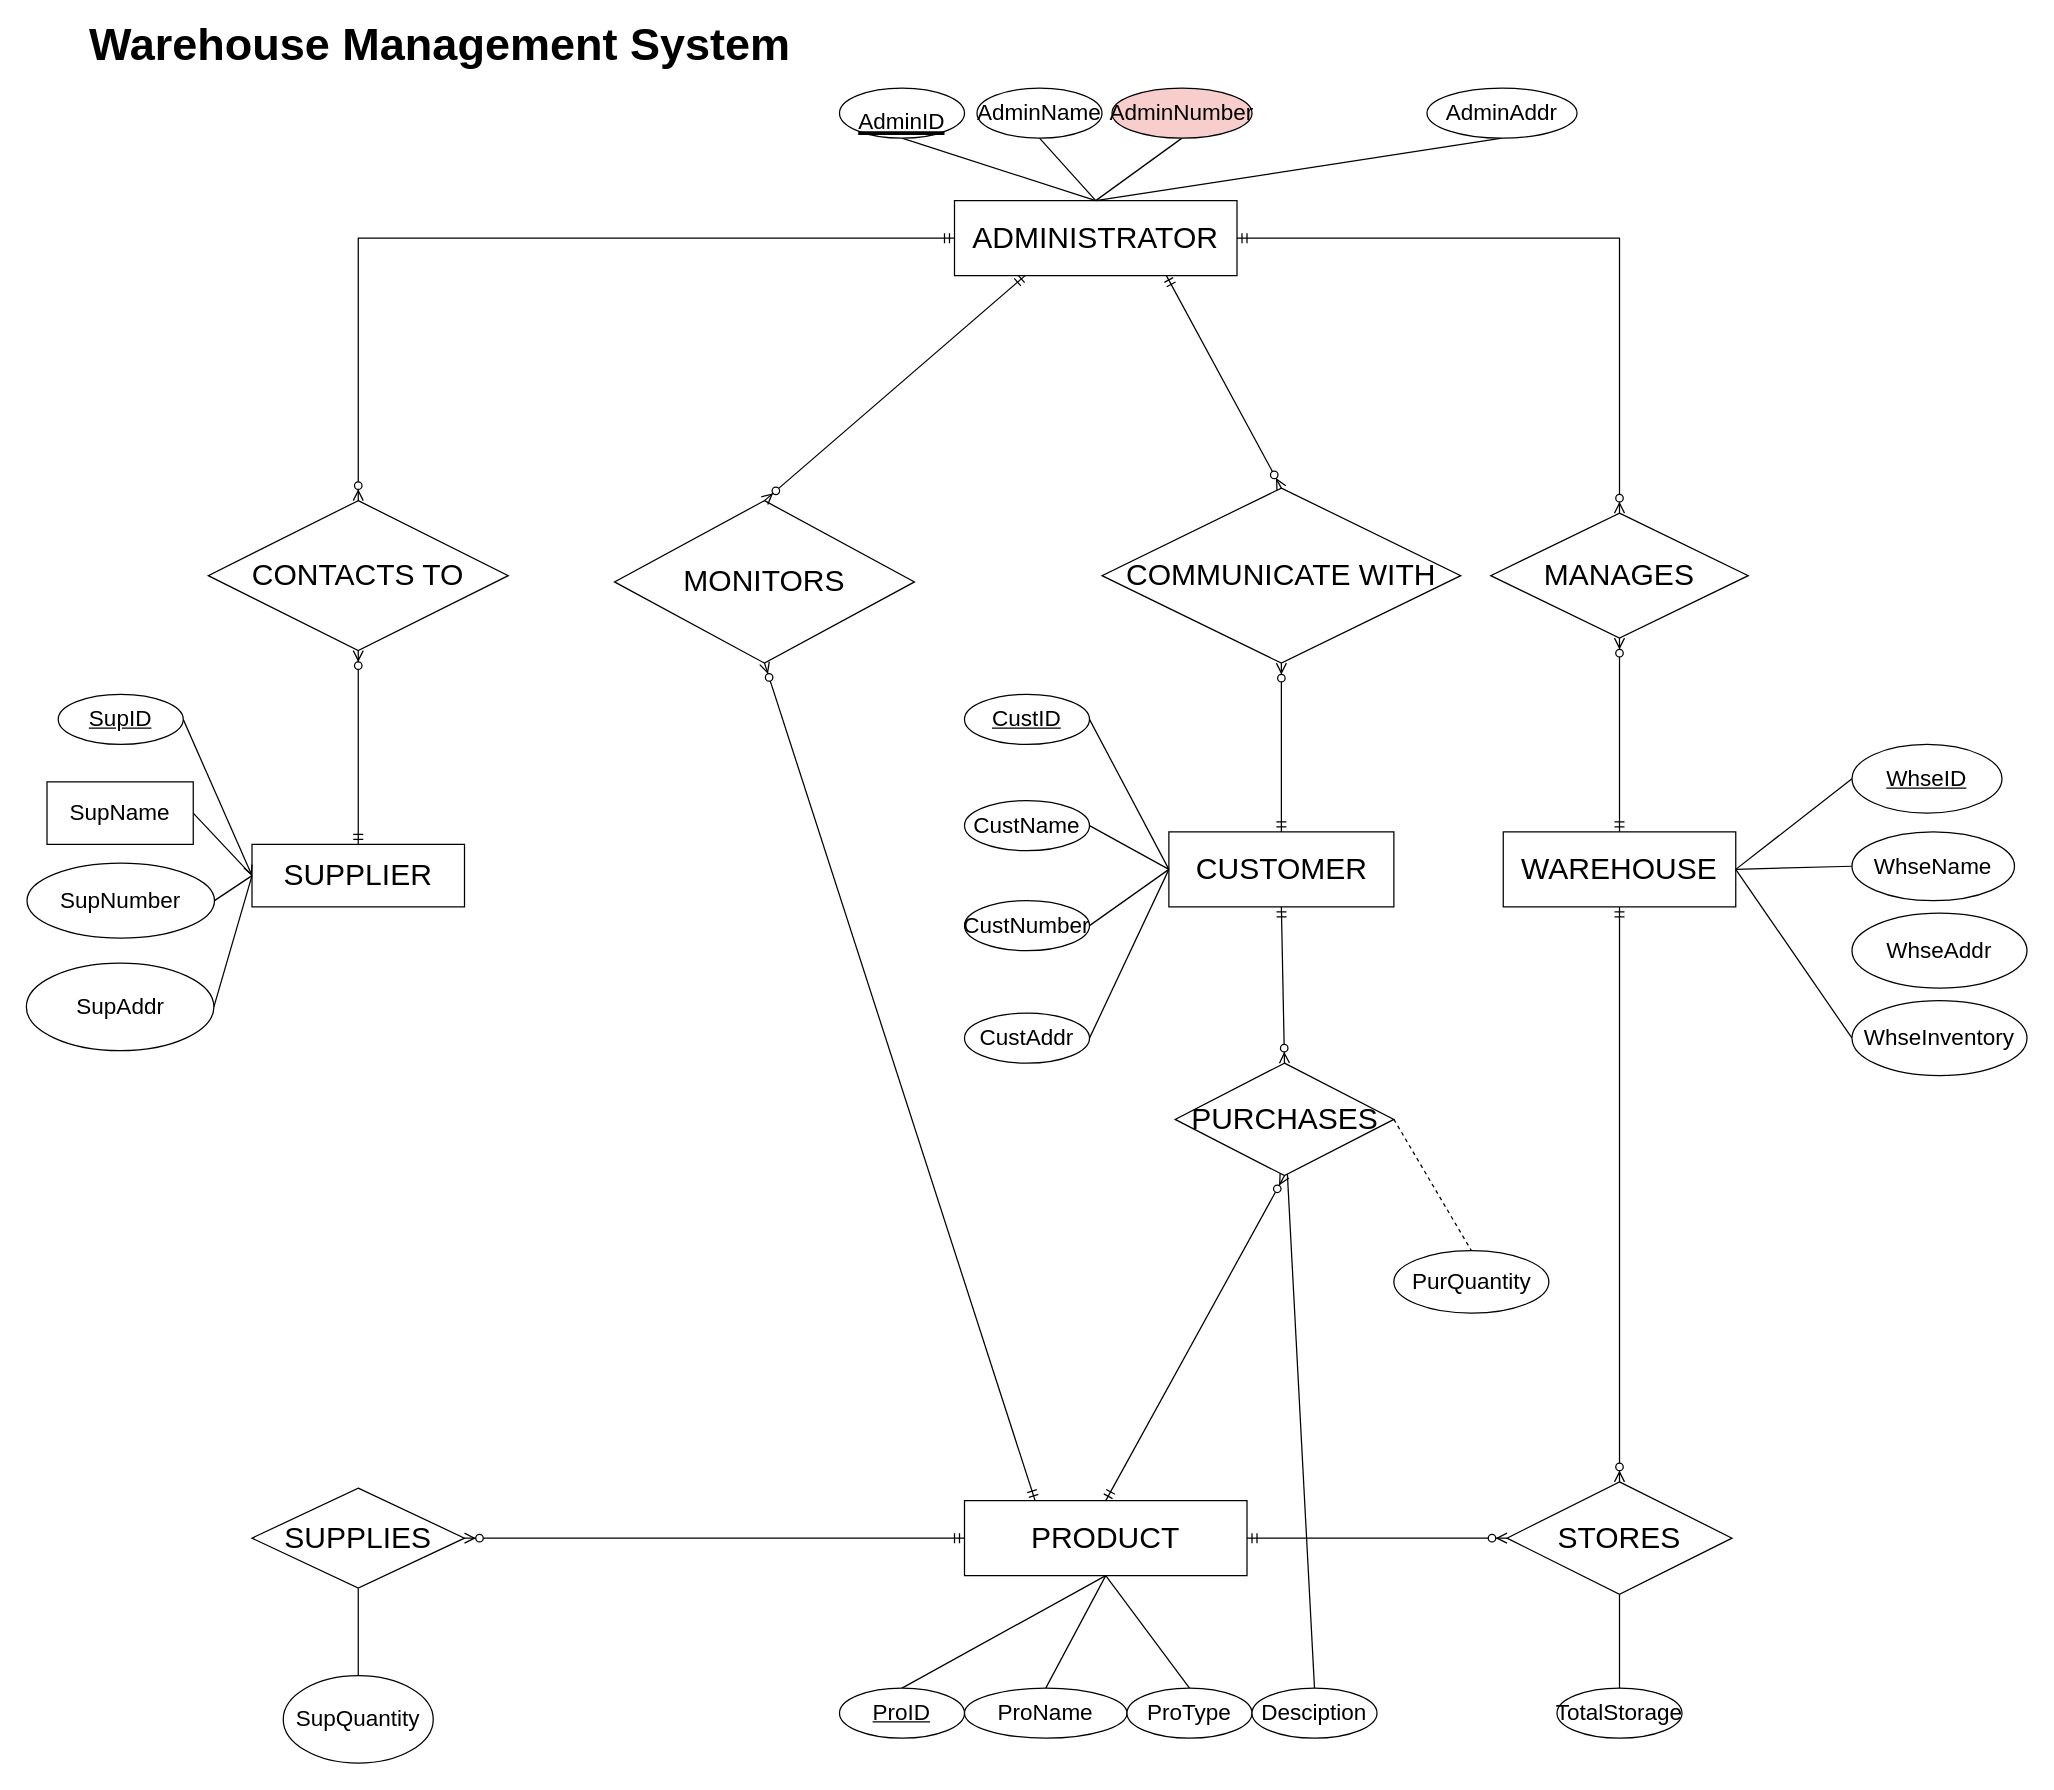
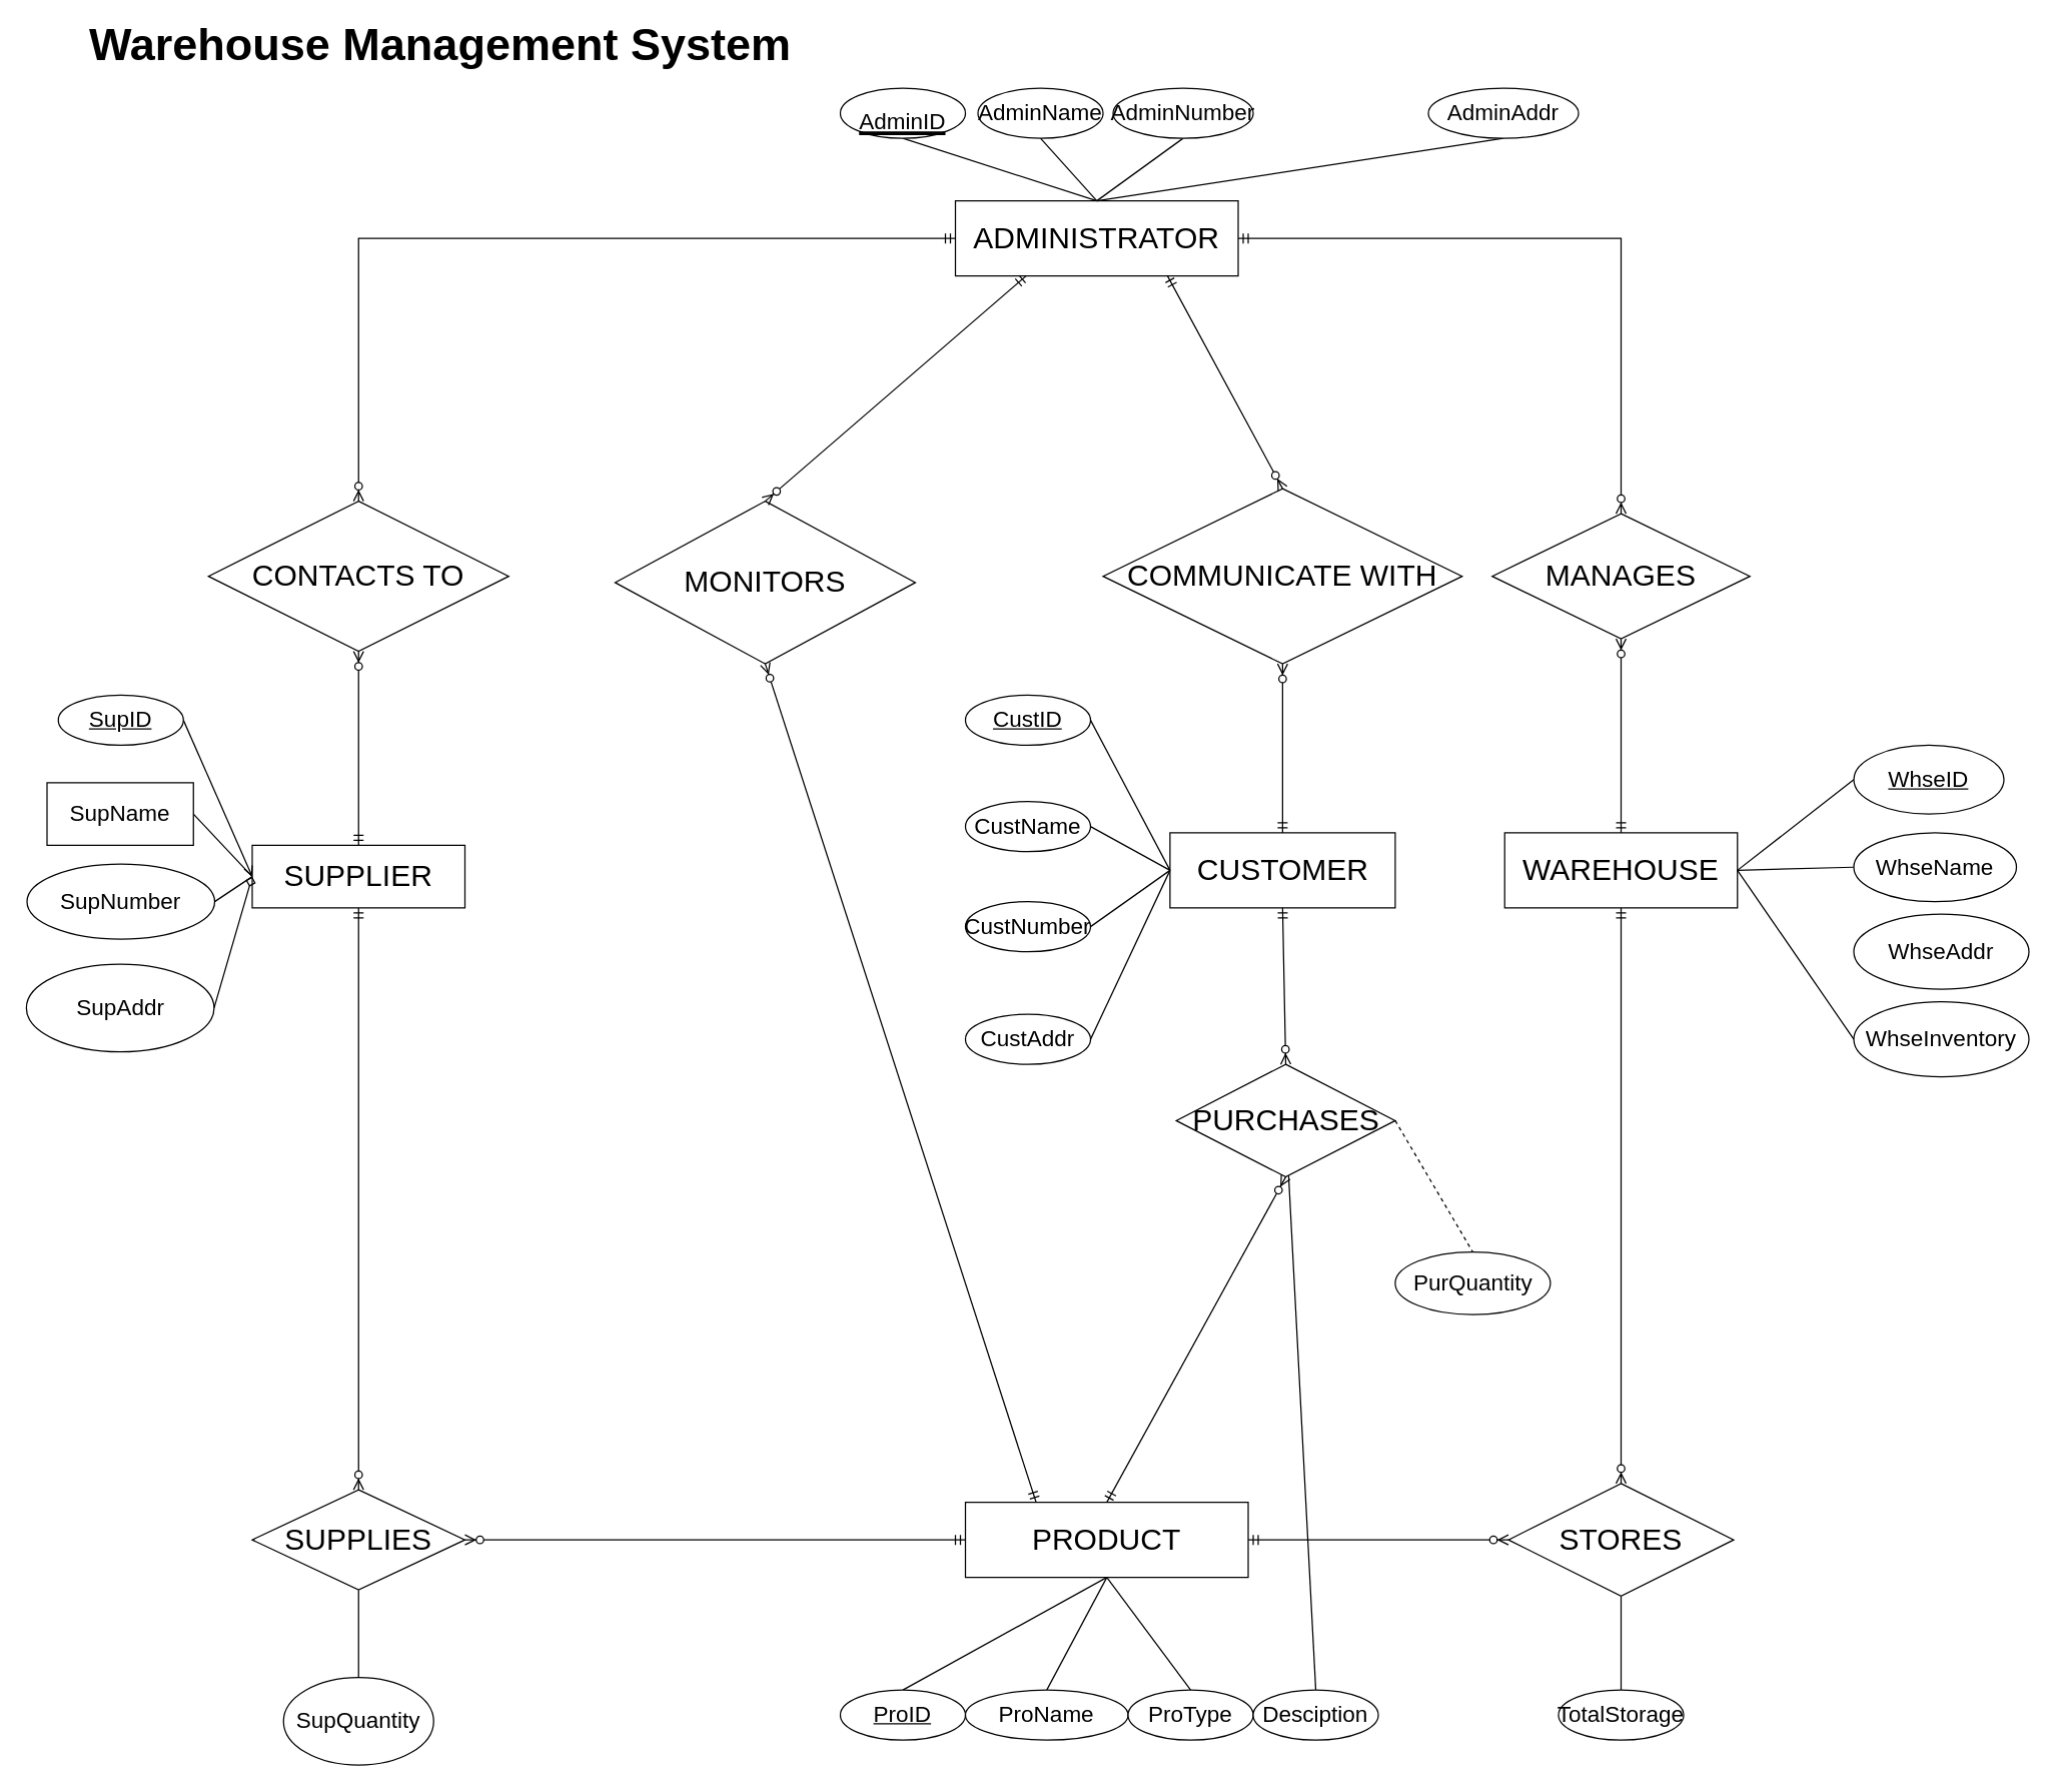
- <mxCell id="37" value="AdminNumber" style="ellipse;whiteSpace=wrap;html=1;align=center;fontSize=18;fillColor=#f8cecc;" vertex="1" parent="1"><mxGeometry x="889" y="70" width="112" height="40" as="geometry" /></mxCell>
+ <mxCell id="37" value="AdminNumber" style="ellipse;whiteSpace=wrap;html=1;align=center;fontSize=18;" vertex="1" parent="1"><mxGeometry x="889" y="70" width="112" height="40" as="geometry" /></mxCell>
- <mxCell id="46" style="edgeStyle=none;rounded=0;orthogonalLoop=1;jettySize=auto;html=1;exitX=1;exitY=0.5;exitDx=0;exitDy=0;entryX=0;entryY=0.5;entryDx=0;entryDy=0;shadow=0;fontSize=18;endArrow=none;endFill=0;" edge="1" parent="1" source="47" target="3"><mxGeometry relative="1" as="geometry" /></mxCell>
+ <mxCell id="46" style="edgeStyle=none;rounded=0;orthogonalLoop=1;jettySize=auto;html=1;exitX=1;exitY=0.5;exitDx=0;exitDy=0;entryX=0;entryY=0.5;entryDx=0;entryDy=0;shadow=0;fontSize=18;endArrow=diamond;endFill=0;" edge="1" parent="1" source="47" target="3"><mxGeometry relative="1" as="geometry" /></mxCell>
+ <mxCell id="17" value="" style="fontSize=12;html=1;endArrow=ERzeroToMany;startArrow=ERmandOne;rounded=0;entryX=0.5;entryY=0;entryDx=0;entryDy=0;exitX=0.5;exitY=1;exitDx=0;exitDy=0;" edge="1" parent="1" source="3" target="14"><mxGeometry width="100" height="100" relative="1" as="geometry"><mxPoint x="401" y="790" as="sourcePoint" /><mxPoint x="542.421" y="690" as="targetPoint" /></mxGeometry></mxCell>
